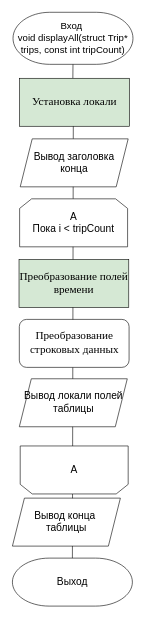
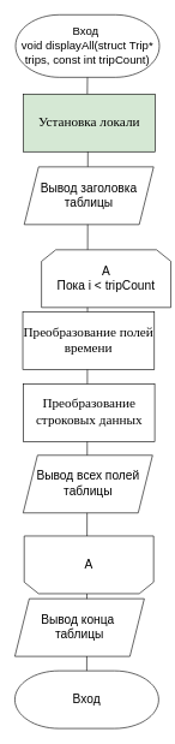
- <mxCell id="6" value="Вывод заголовка конца" style="shape=parallelogram;perimeter=parallelogramPerimeter;whiteSpace=wrap;html=1;fixedSize=1;fontSize=17;" parent="1" vertex="1"><mxGeometry x="33" y="231" width="180" height="80" as="geometry" /></mxCell>
+ <mxCell id="6" value="Вывод заголовка таблицы" style="shape=parallelogram;perimeter=parallelogramPerimeter;whiteSpace=wrap;html=1;fixedSize=1;fontSize=17;" parent="1" vertex="1"><mxGeometry x="33" y="231" width="180" height="80" as="geometry" /></mxCell>
- <mxCell id="11" value="A&lt;div&gt;Пока i &amp;lt; tripCount&lt;/div&gt;" style="shape=loopLimit;whiteSpace=wrap;html=1;fontSize=17;" parent="1" vertex="1"><mxGeometry x="32" y="331" width="180" height="80" as="geometry" /></mxCell>
+ <mxCell id="11" value="A&lt;div&gt;Пока i &amp;lt; tripCount&lt;/div&gt;" style="shape=loopLimit;whiteSpace=wrap;html=1;fontSize=17;" parent="1" vertex="1"><mxGeometry x="57" y="346" width="180" height="80" as="geometry" /></mxCell>
- <mxCell id="7" value="&lt;p style=&quot;line-height: 0.2in;&quot; class=&quot;western&quot;&gt;&lt;font face=&quot;Times New Roman, serif&quot;&gt;&lt;font style=&quot;font-size: 14pt&quot;&gt;Преобразование полей времени&lt;/font&gt;&lt;/font&gt;&lt;/p&gt;" style="rounded=0;whiteSpace=wrap;html=1;fillColor=#d5e8d4;" parent="1" vertex="1"><mxGeometry x="31" y="432" width="183" height="80" as="geometry" /></mxCell>
+ <mxCell id="7" value="&lt;p style=&quot;line-height: 0.2in;&quot; class=&quot;western&quot;&gt;&lt;font face=&quot;Times New Roman, serif&quot;&gt;&lt;font style=&quot;font-size: 14pt&quot;&gt;Преобразование полей времени&lt;/font&gt;&lt;/font&gt;&lt;/p&gt;" style="rounded=0;whiteSpace=wrap;html=1;" parent="1" vertex="1"><mxGeometry x="31" y="432" width="183" height="80" as="geometry" /></mxCell>
- <mxCell id="8" value="&lt;p style=&quot;line-height: 0.2in;&quot; class=&quot;western&quot;&gt;&lt;span style=&quot;font-family: &amp;quot;Times New Roman&amp;quot;, serif; font-size: 18.667px;&quot;&gt;Преобразование&lt;/span&gt;&lt;font face=&quot;Times New Roman, serif&quot;&gt;&lt;font style=&quot;font-size: 14pt&quot;&gt;&lt;br&gt;строковых данных&lt;/font&gt;&lt;/font&gt;&lt;/p&gt;" style="whiteSpace=wrap;html=1;rounded=1;" parent="1" vertex="1"><mxGeometry x="31.5" y="532" width="183" height="80" as="geometry" /></mxCell>
+ <mxCell id="8" value="&lt;p style=&quot;line-height: 0.2in;&quot; class=&quot;western&quot;&gt;&lt;span style=&quot;font-family: &amp;quot;Times New Roman&amp;quot;, serif; font-size: 18.667px;&quot;&gt;Преобразование&lt;/span&gt;&lt;font face=&quot;Times New Roman, serif&quot;&gt;&lt;font style=&quot;font-size: 14pt&quot;&gt;&lt;br&gt;строковых данных&lt;/font&gt;&lt;/font&gt;&lt;/p&gt;" style="rounded=0;whiteSpace=wrap;html=1;" parent="1" vertex="1"><mxGeometry x="31.5" y="532" width="183" height="80" as="geometry" /></mxCell>
- <mxCell id="9" value="Вывод локали полей таблицы" style="shape=parallelogram;perimeter=parallelogramPerimeter;whiteSpace=wrap;html=1;fixedSize=1;fontSize=17;" parent="1" vertex="1"><mxGeometry x="31.5" y="631" width="180" height="80" as="geometry" /></mxCell>
+ <mxCell id="9" value="Вывод всех полей таблицы" style="shape=parallelogram;perimeter=parallelogramPerimeter;whiteSpace=wrap;html=1;fixedSize=1;fontSize=17;" parent="1" vertex="1"><mxGeometry x="31.5" y="631" width="180" height="80" as="geometry" /></mxCell>
- <mxCell id="3" value="Выход" style="strokeWidth=1;html=1;shape=mxgraph.flowchart.terminator;whiteSpace=wrap;fontSize=17;" parent="1" vertex="1"><mxGeometry x="20" y="930" width="200" height="80" as="geometry" /></mxCell>
+ <mxCell id="3" value="Вход" style="strokeWidth=1;html=1;shape=mxgraph.flowchart.terminator;whiteSpace=wrap;fontSize=17;" parent="1" vertex="1"><mxGeometry x="20" y="930" width="200" height="80" as="geometry" /></mxCell>
